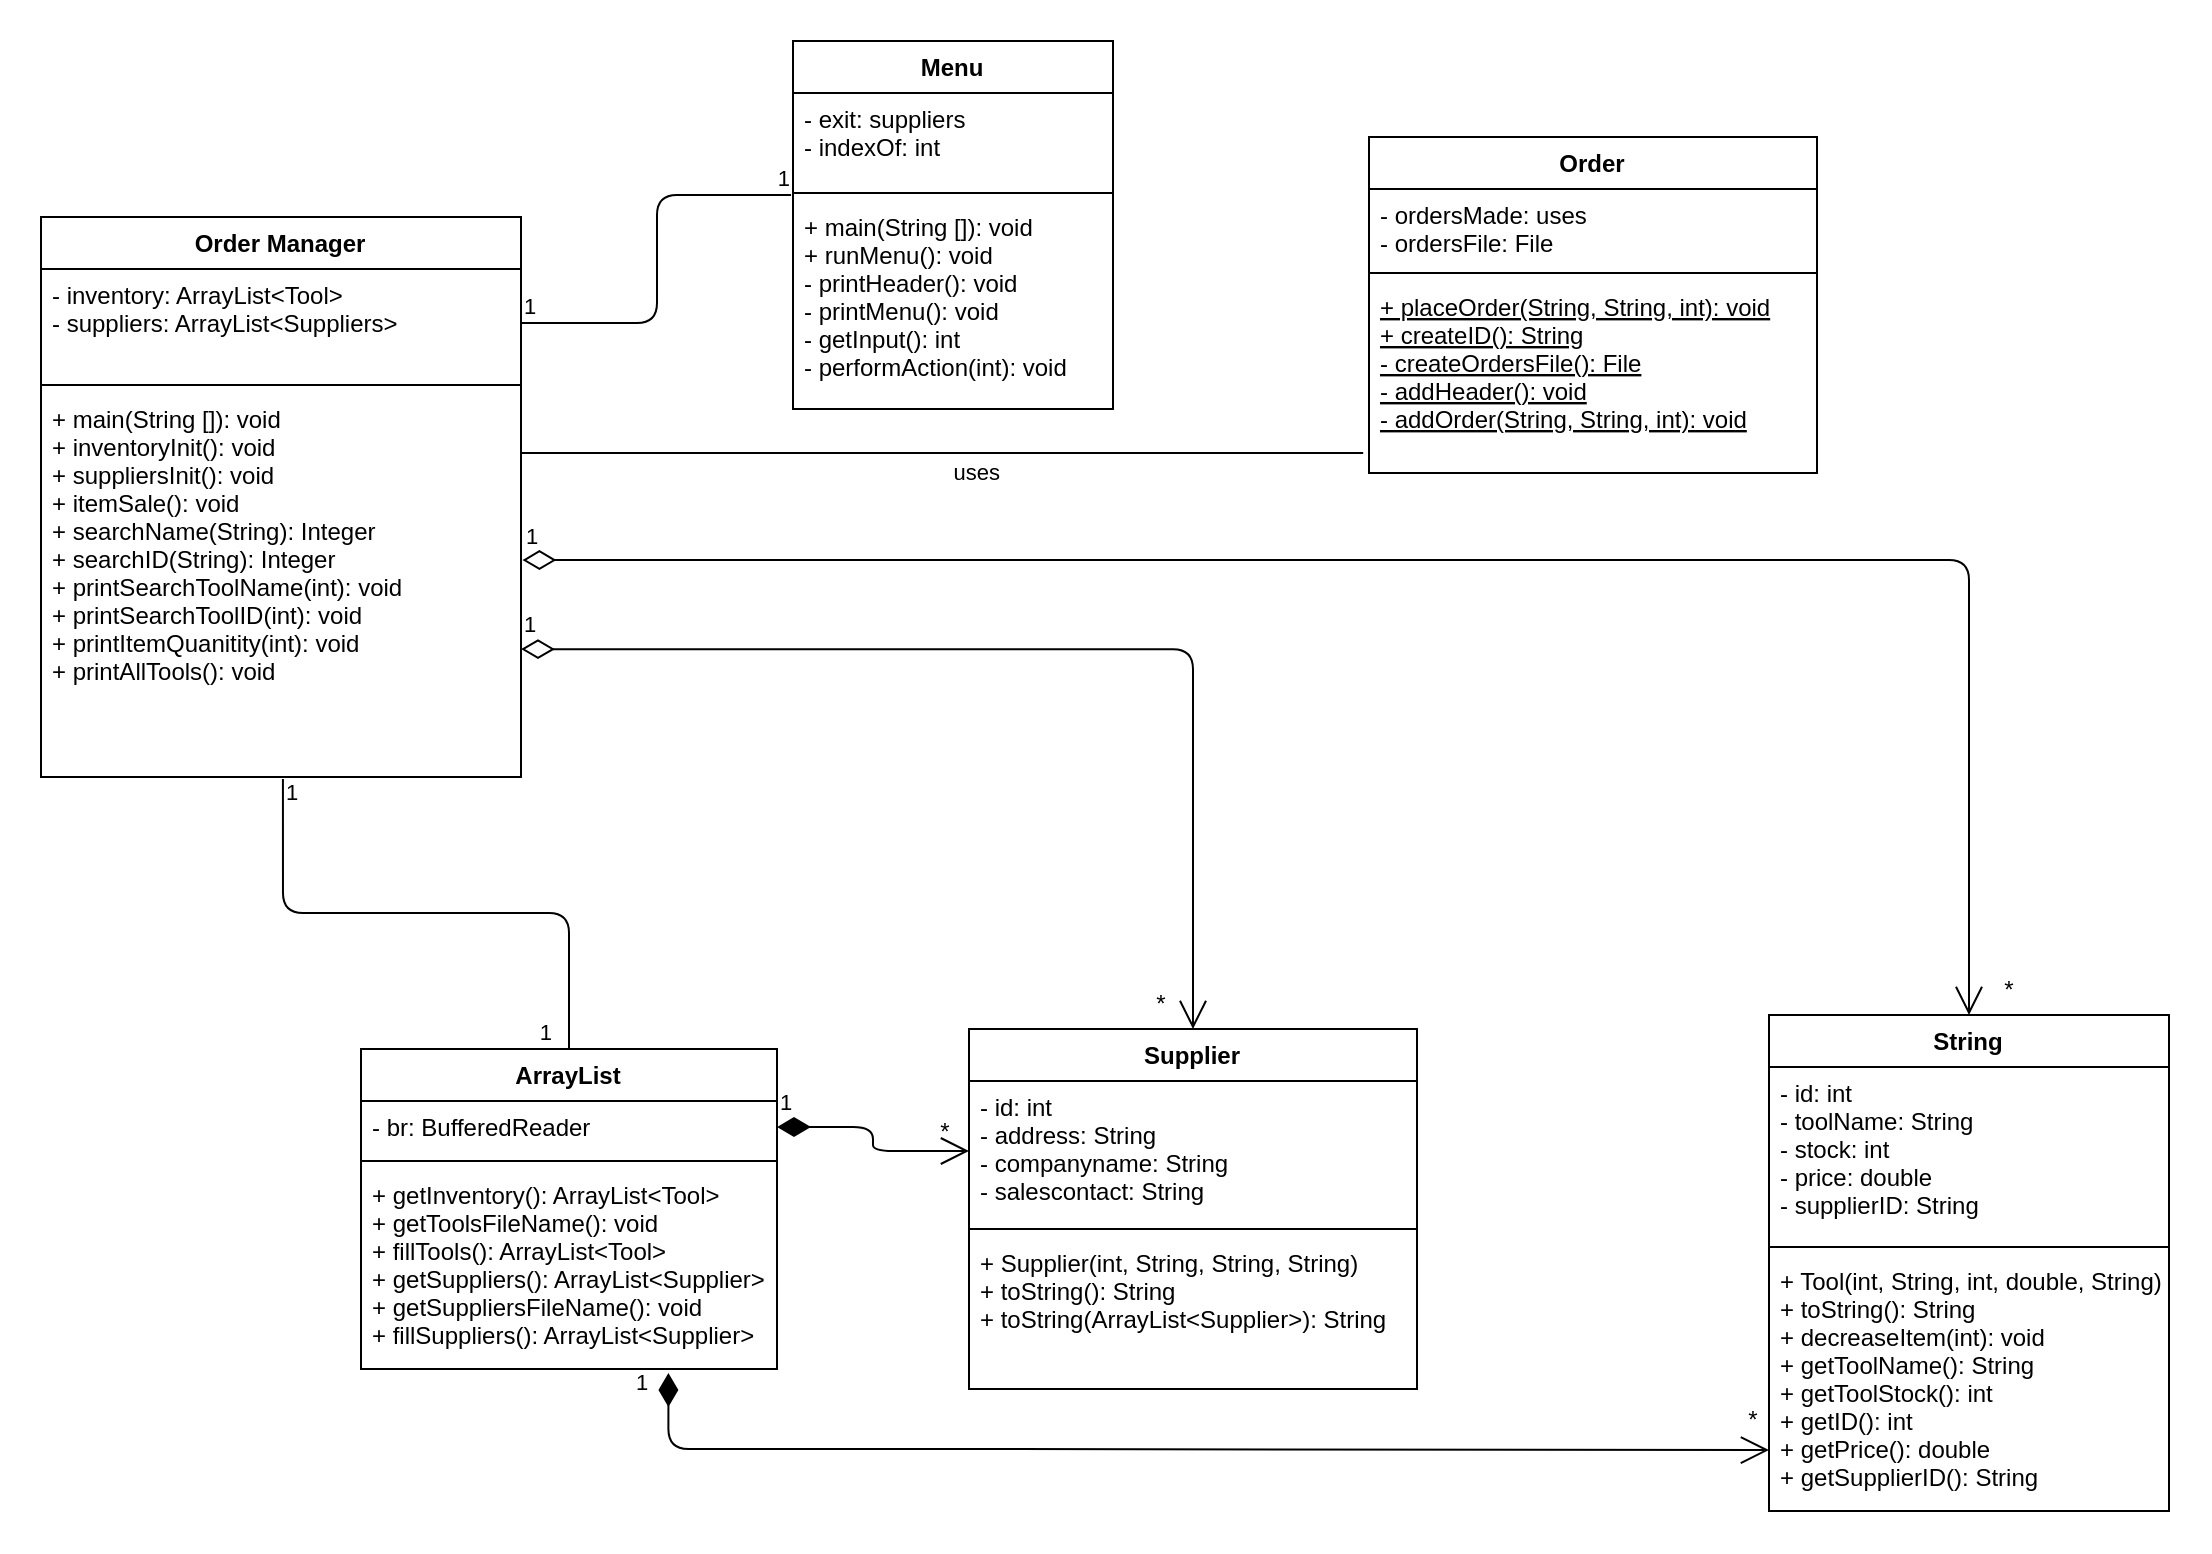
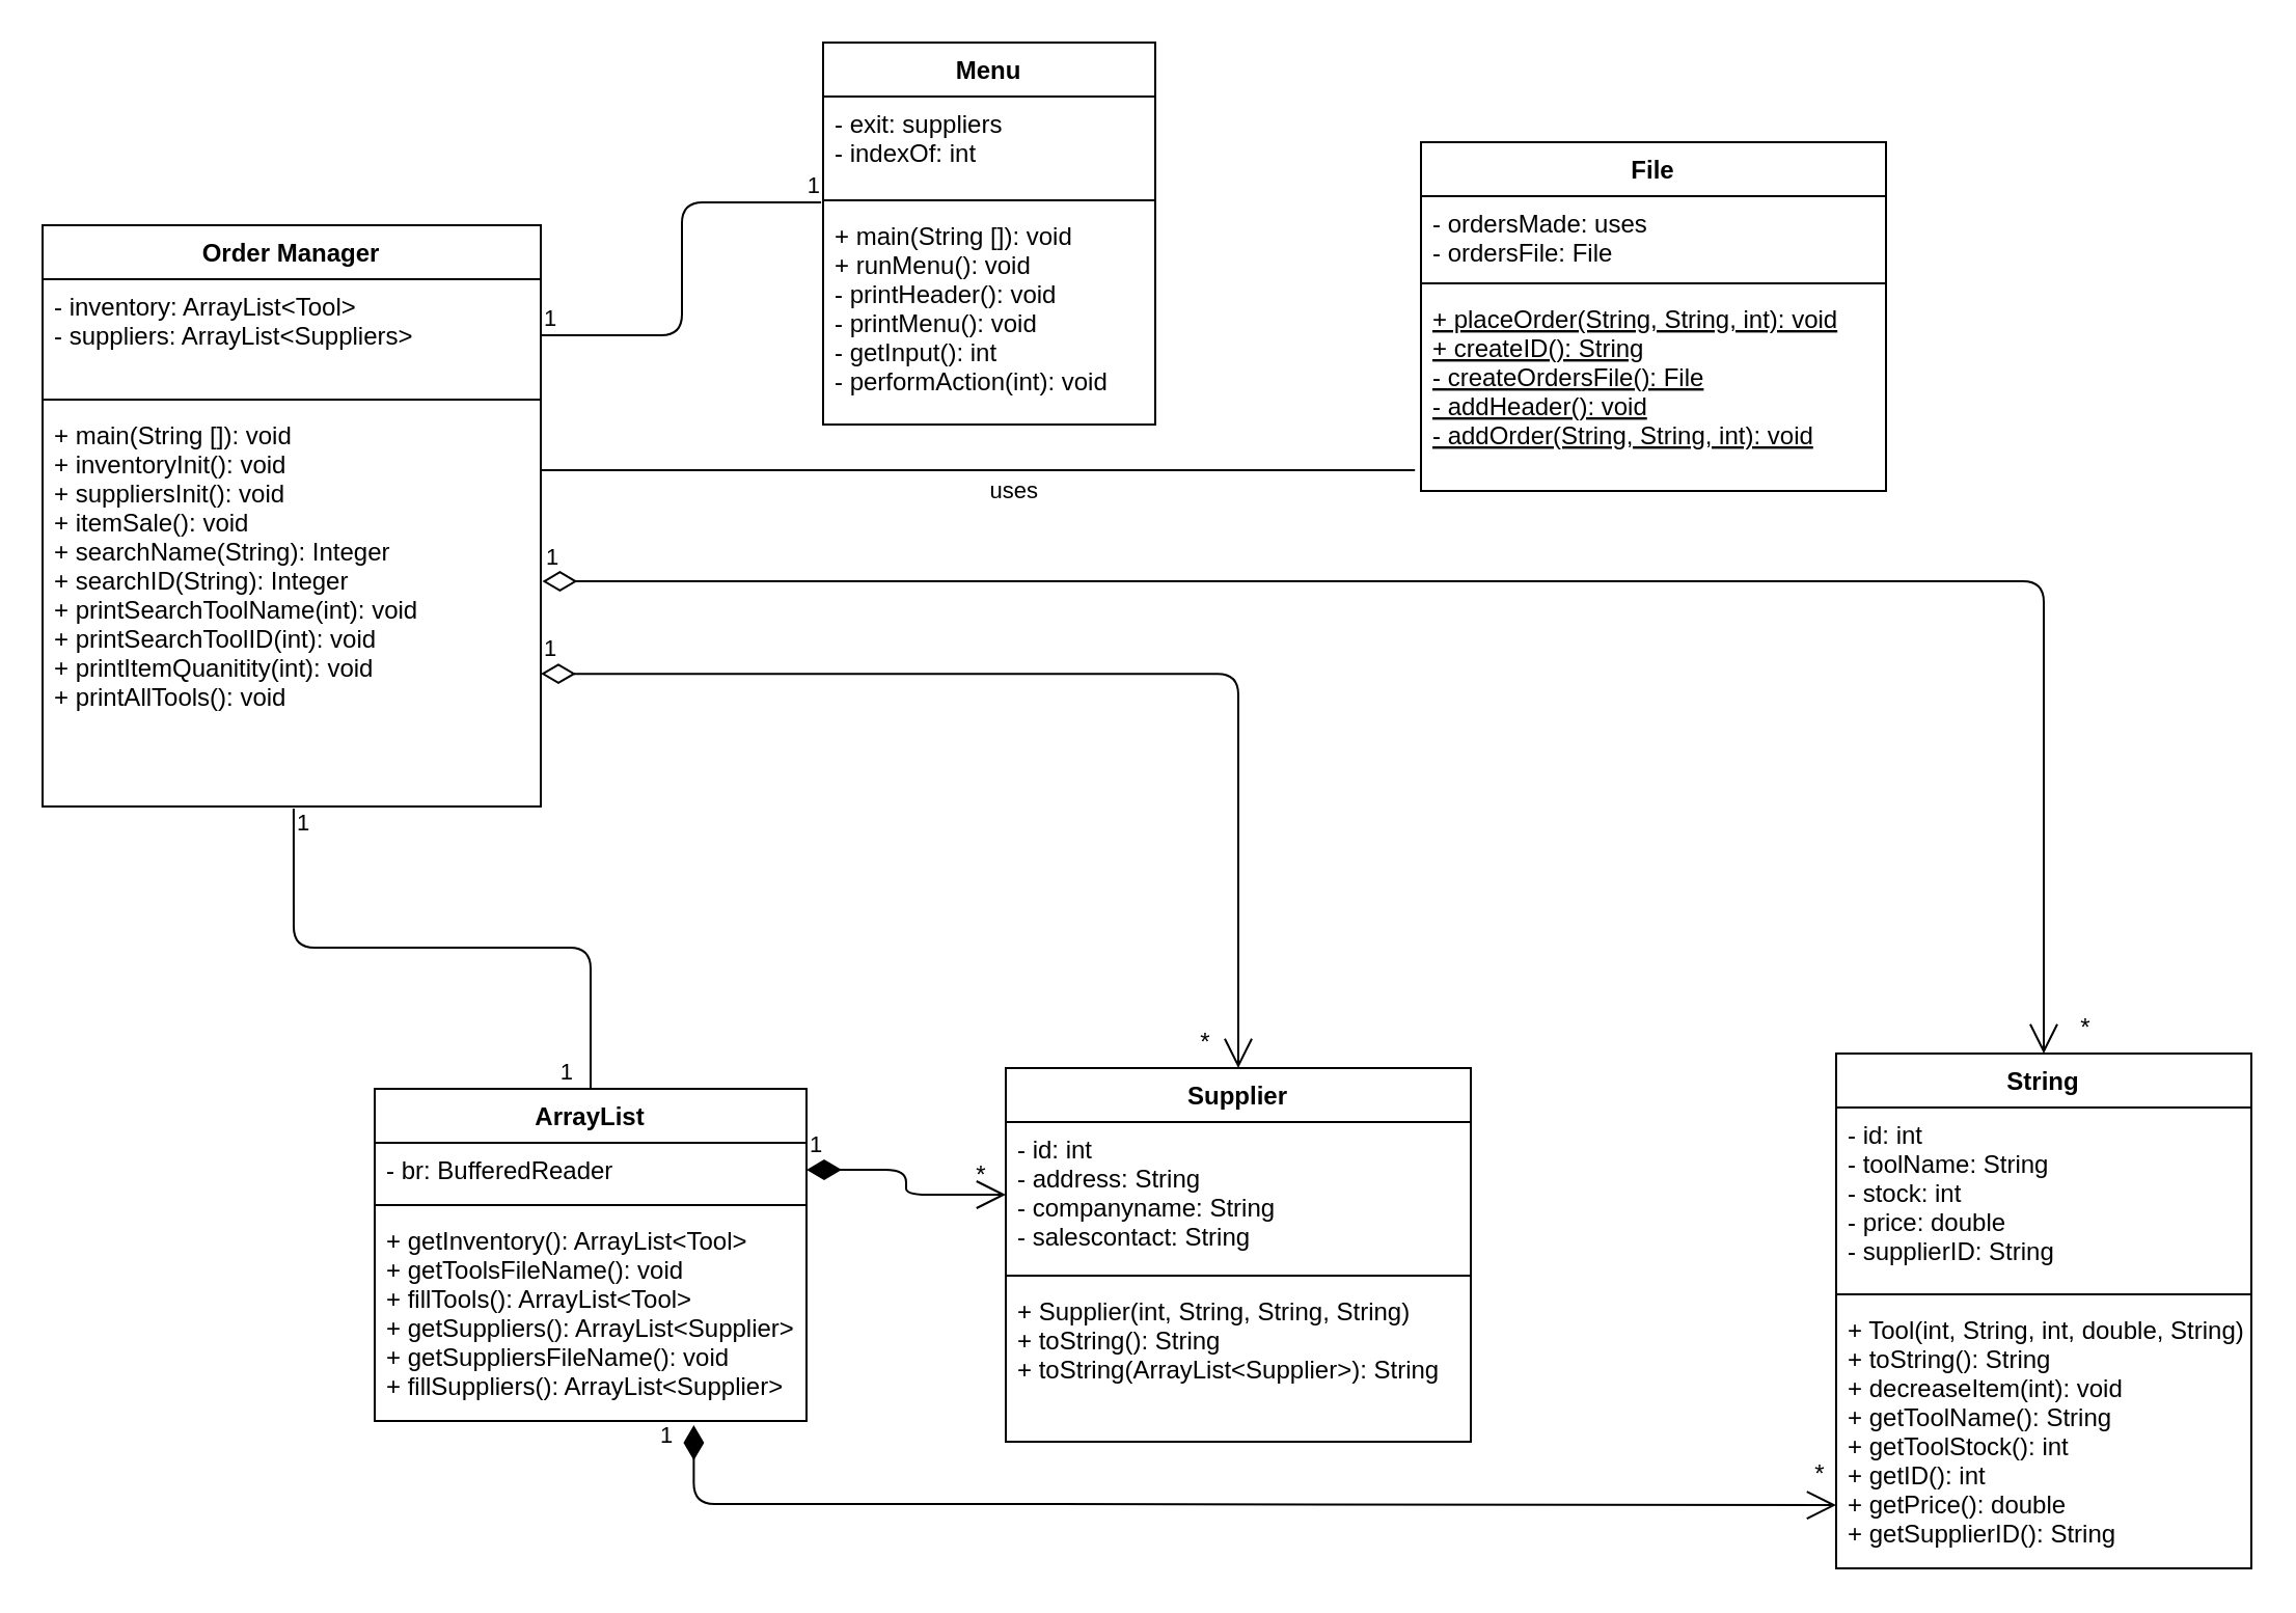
- <mxCell id="14" value="Order" style="swimlane;fontStyle=1;align=center;verticalAlign=top;childLayout=stackLayout;horizontal=1;startSize=26;horizontalStack=0;resizeParent=1;resizeParentMax=0;resizeLast=0;collapsible=1;marginBottom=0;" parent="1" vertex="1"><mxGeometry x="684" y="68" width="224" height="168" as="geometry" /></mxCell>
+ <mxCell id="14" value="File" style="swimlane;fontStyle=1;align=center;verticalAlign=top;childLayout=stackLayout;horizontal=1;startSize=26;horizontalStack=0;resizeParent=1;resizeParentMax=0;resizeLast=0;collapsible=1;marginBottom=0;" parent="1" vertex="1"><mxGeometry x="684" y="68" width="224" height="168" as="geometry" /></mxCell>
